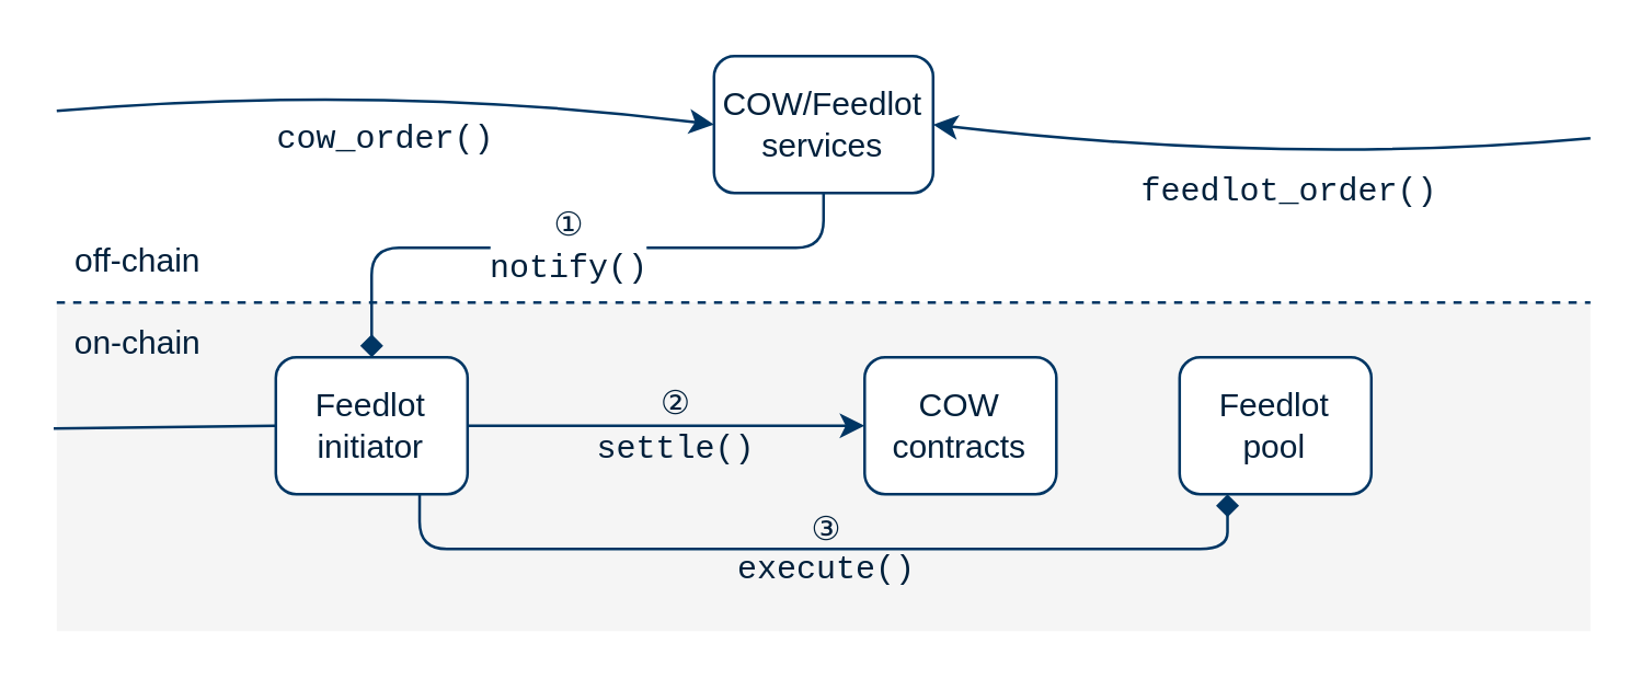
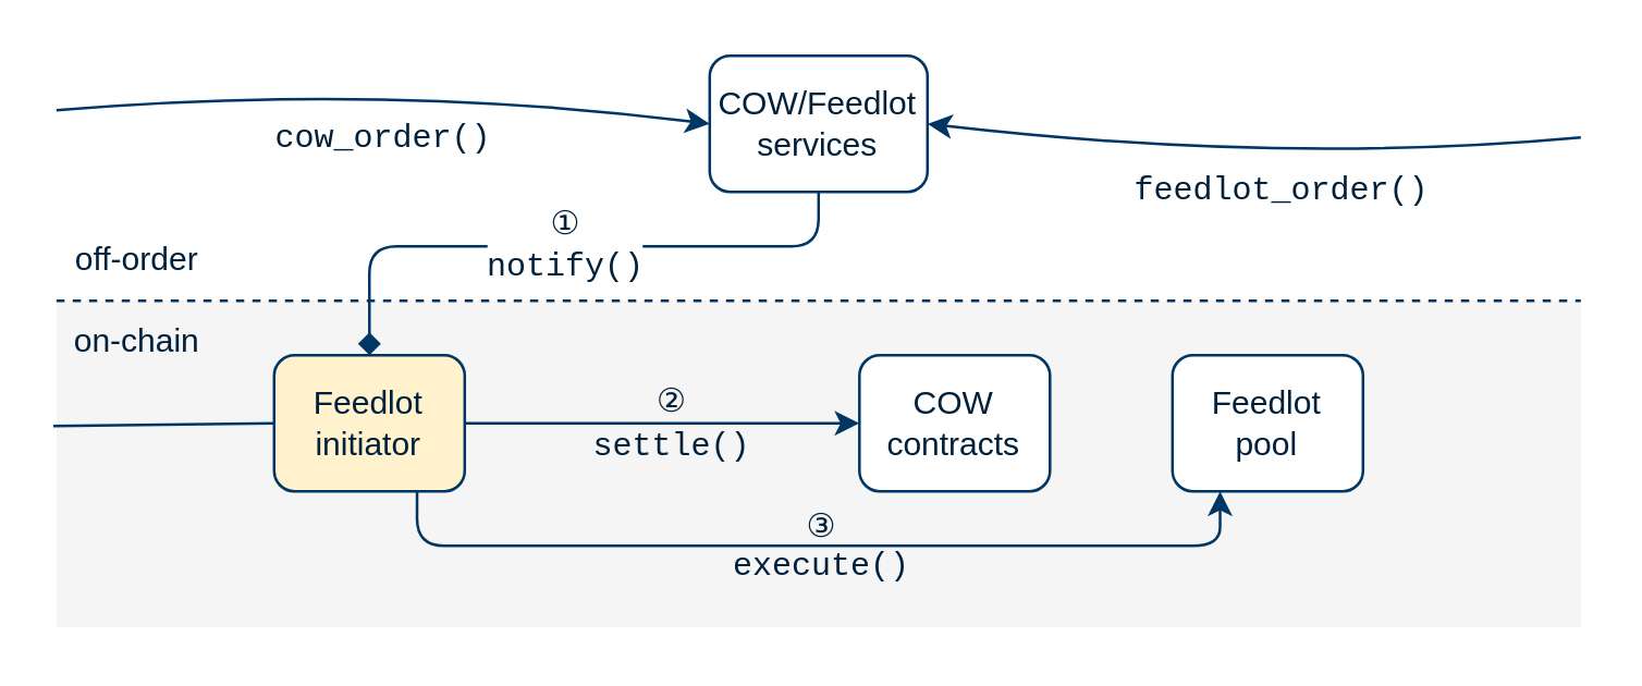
- <mxCell id="4" value="off-chain" style="text;html=1;strokeColor=none;fillColor=none;align=center;verticalAlign=middle;whiteSpace=wrap;rounded=0;fontColor=#00203B;" parent="1" vertex="1"><mxGeometry x="20.12" y="80" width="60" height="30" as="geometry" /></mxCell>
+ <mxCell id="4" value="off-order" style="text;html=1;strokeColor=none;fillColor=none;align=center;verticalAlign=middle;whiteSpace=wrap;rounded=0;fontColor=#00203B;" parent="1" vertex="1"><mxGeometry x="20.12" y="80" width="60" height="30" as="geometry" /></mxCell>
- <mxCell id="12" value="Feedlot initiator" style="rounded=1;whiteSpace=wrap;html=1;fontColor=#00203B;strokeColor=#003664;" vertex="1" parent="1"><mxGeometry x="100.12" y="130" width="70" height="50" as="geometry" /></mxCell>
+ <mxCell id="12" value="Feedlot initiator" style="rounded=1;whiteSpace=wrap;html=1;fontColor=#00203B;strokeColor=#003664;fillColor=#fff2cc;" vertex="1" parent="1"><mxGeometry x="100.12" y="130" width="70" height="50" as="geometry" /></mxCell>
- <mxCell id="8" value="③&lt;br style=&quot;font-size: 12px;&quot;&gt;&lt;font style=&quot;font-size: 12px;&quot; face=&quot;Courier New&quot;&gt;execute(&lt;/font&gt;&lt;font style=&quot;font-size: 12px;&quot; face=&quot;Courier New&quot;&gt;)&lt;/font&gt;" style="edgeStyle=orthogonalEdgeStyle;orthogonalLoop=1;jettySize=auto;html=1;exitX=0.75;exitY=1;exitDx=0;exitDy=0;entryX=0.25;entryY=1;entryDx=0;entryDy=0;labelBackgroundColor=none;fontFamily=Helvetica;rounded=1;fontColor=#00203B;strokeColor=#003664;fontSize=12;endArrow=diamond;" parent="1" source="12" target="7" edge="1"><mxGeometry relative="1" as="geometry"><mxPoint x="112.62" y="200" as="sourcePoint" /></mxGeometry></mxCell>
+ <mxCell id="8" value="③&lt;br style=&quot;font-size: 12px;&quot;&gt;&lt;font style=&quot;font-size: 12px;&quot; face=&quot;Courier New&quot;&gt;execute(&lt;/font&gt;&lt;font style=&quot;font-size: 12px;&quot; face=&quot;Courier New&quot;&gt;)&lt;/font&gt;" style="edgeStyle=orthogonalEdgeStyle;orthogonalLoop=1;jettySize=auto;html=1;exitX=0.75;exitY=1;exitDx=0;exitDy=0;entryX=0.25;entryY=1;entryDx=0;entryDy=0;labelBackgroundColor=none;fontFamily=Helvetica;rounded=1;fontColor=#00203B;strokeColor=#003664;fontSize=12;" parent="1" source="12" target="7" edge="1"><mxGeometry relative="1" as="geometry"><mxPoint x="112.62" y="200" as="sourcePoint" /></mxGeometry></mxCell>
